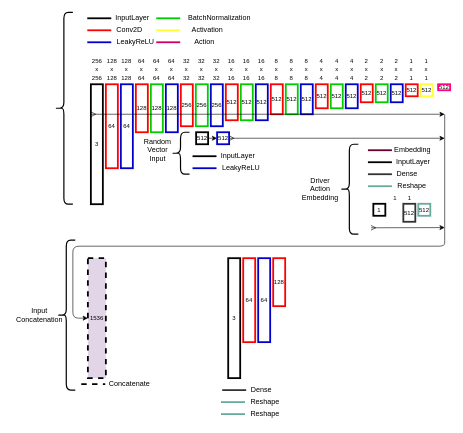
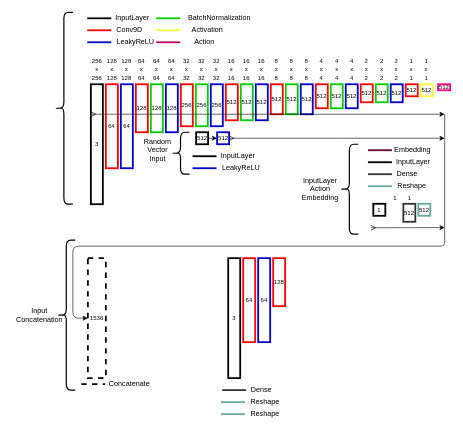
- <mxCell id="52" value="Conv2D" style="text;html=1;align=center;verticalAlign=middle;resizable=0;points=[];autosize=1;strokeColor=none;" vertex="1" parent="1"><mxGeometry x="185" y="40" width="60" height="20" as="geometry" /></mxCell>
+ <mxCell id="52" value="Conv9D" style="text;html=1;align=center;verticalAlign=middle;resizable=0;points=[];autosize=1;strokeColor=none;" vertex="1" parent="1"><mxGeometry x="185" y="40" width="60" height="20" as="geometry" /></mxCell>
- <mxCell id="88" value="Driver&lt;br&gt;Action&lt;br&gt;Embedding" style="text;html=1;align=center;verticalAlign=middle;resizable=0;points=[];autosize=1;strokeColor=none;" vertex="1" parent="1"><mxGeometry x="493" y="290" width="80" height="50" as="geometry" /></mxCell>
+ <mxCell id="88" value="InputLayer&lt;br&gt;Action&lt;br&gt;Embedding" style="text;html=1;align=center;verticalAlign=middle;resizable=0;points=[];autosize=1;strokeColor=none;" vertex="1" parent="1"><mxGeometry x="493" y="290" width="80" height="50" as="geometry" /></mxCell>
- <mxCell id="89" value="&lt;font style=&quot;font-size: 10px&quot;&gt;1536&lt;/font&gt;" style="rounded=0;whiteSpace=wrap;html=1;strokeWidth=3;dashed=1;fillColor=#e1d5e7;" vertex="1" parent="1"><mxGeometry x="146" y="430" width="30" height="200" as="geometry" /></mxCell>
+ <mxCell id="89" value="&lt;font style=&quot;font-size: 10px&quot;&gt;1536&lt;/font&gt;" style="rounded=0;whiteSpace=wrap;html=1;strokeWidth=3;dashed=1;" vertex="1" parent="1"><mxGeometry x="146" y="430" width="30" height="200" as="geometry" /></mxCell>
